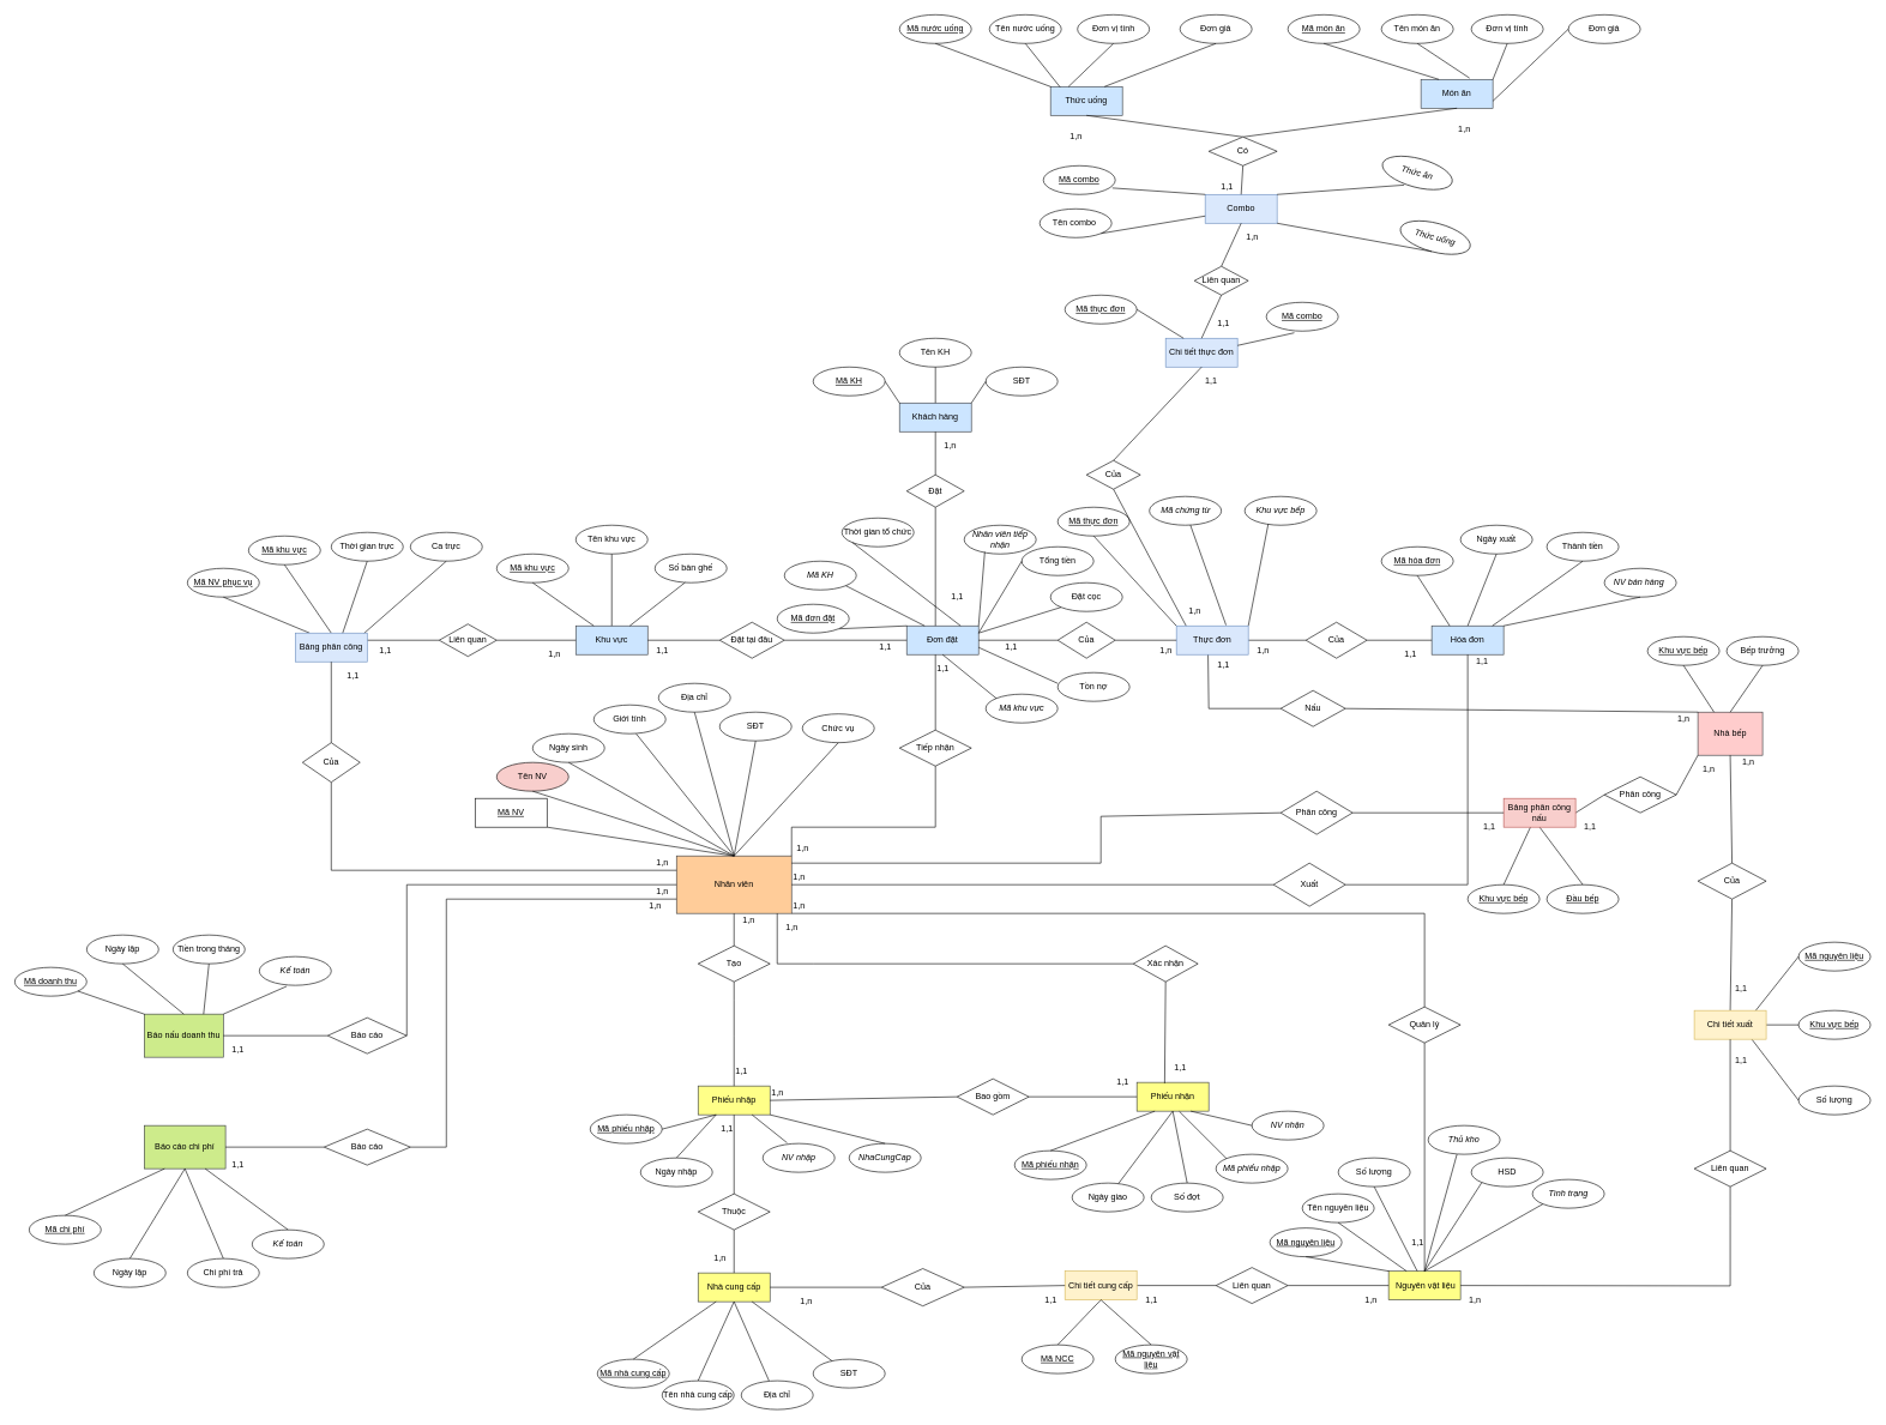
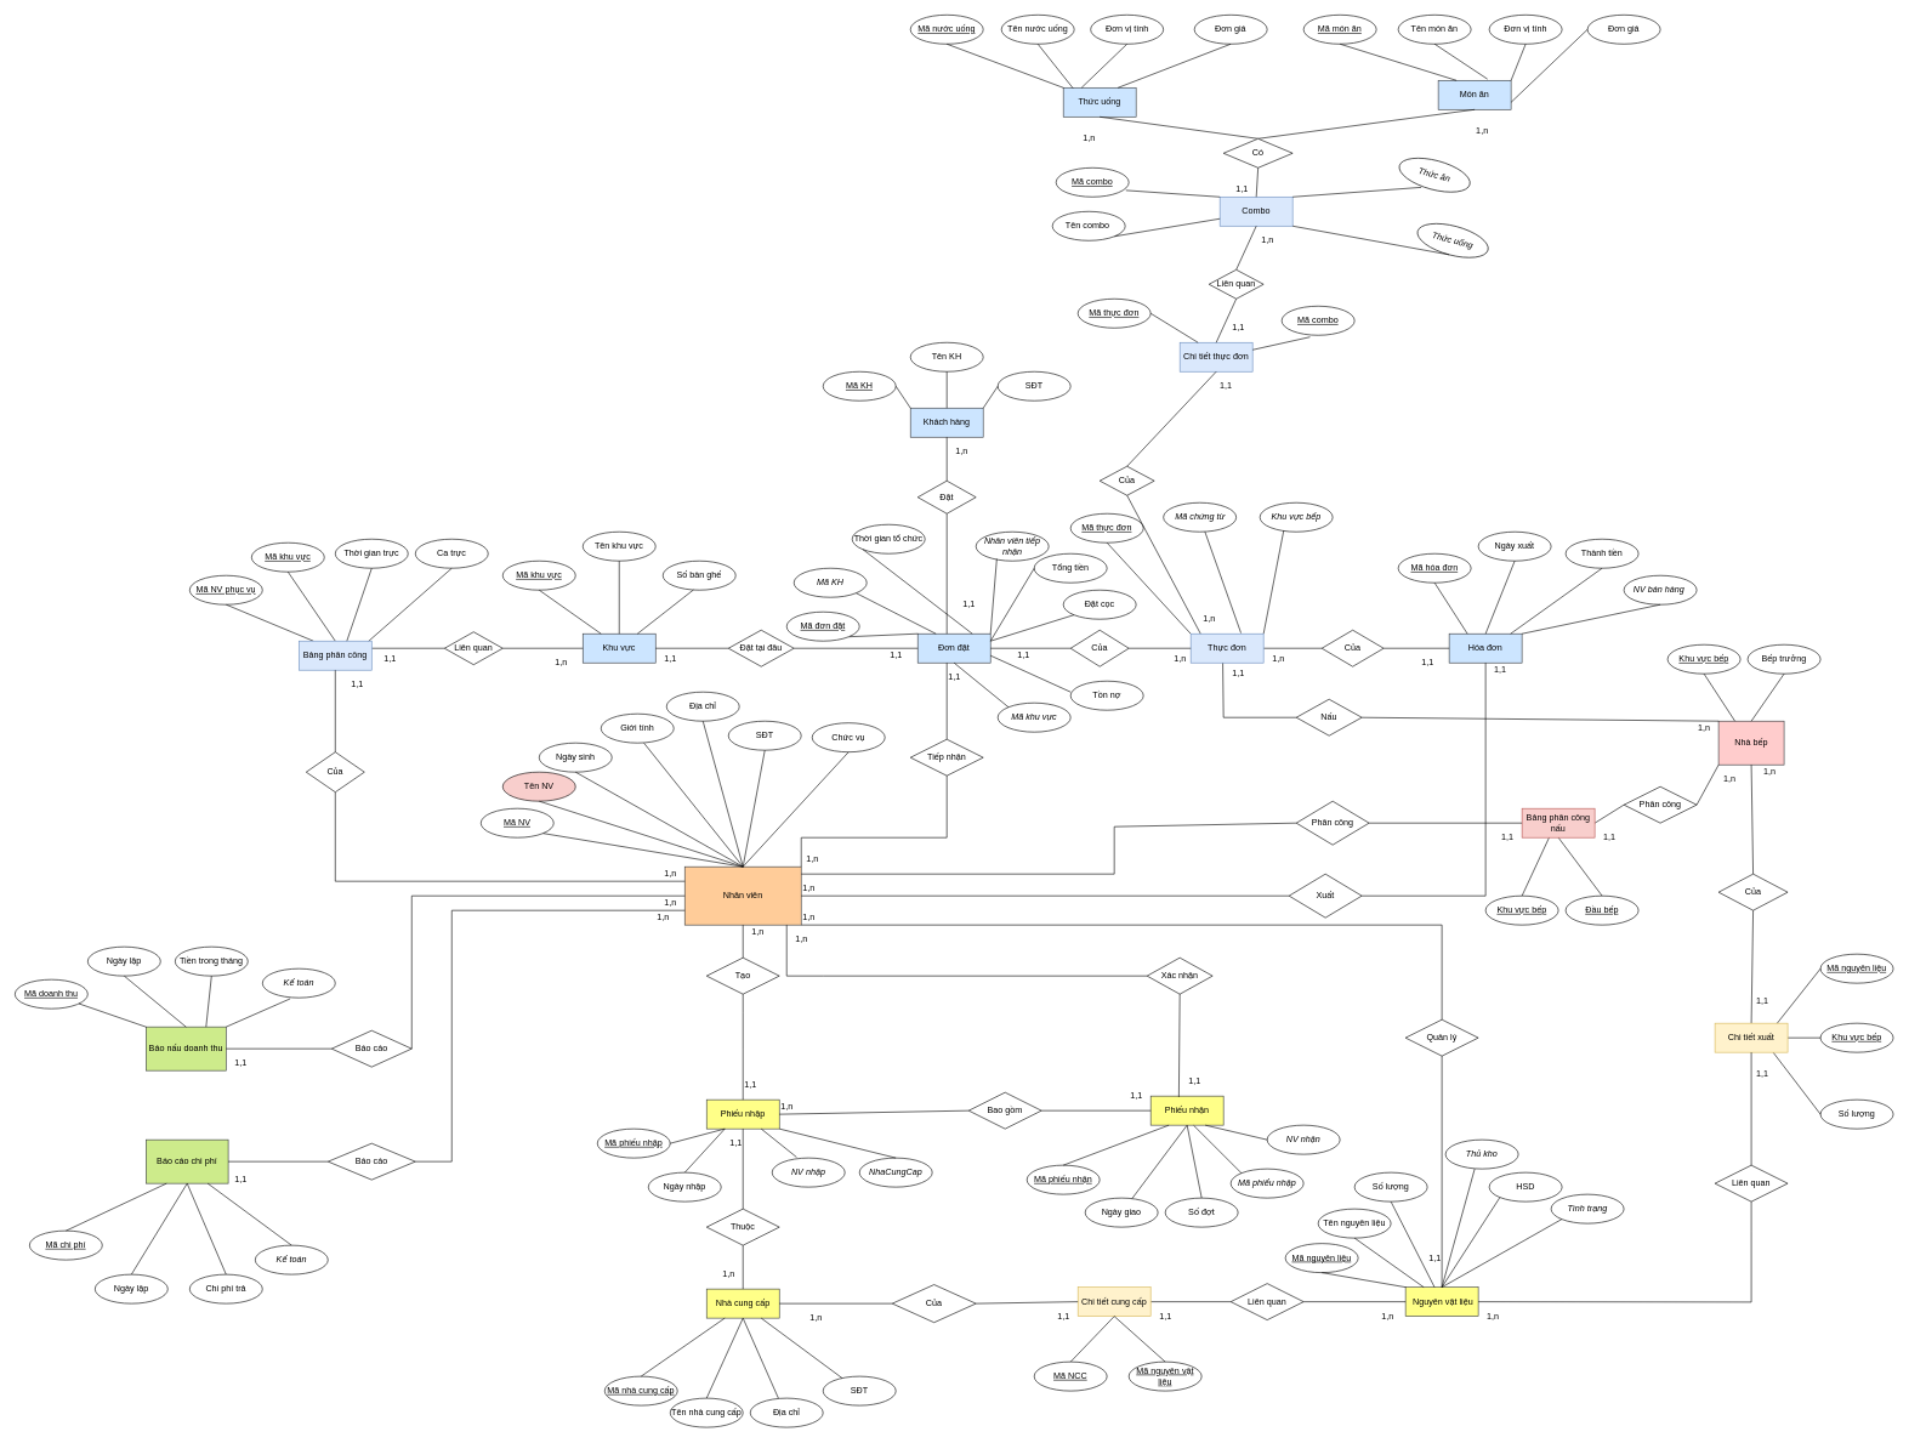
- <mxCell id="111" value="Mã NV" style="whiteSpace=wrap;html=1;align=center;fontStyle=4;rounded=0;" parent="1" vertex="1"><mxGeometry x="660" y="1110" width="100" height="40" as="geometry" /></mxCell>
+ <mxCell id="111" value="Mã NV" style="ellipse;whiteSpace=wrap;html=1;align=center;fontStyle=4;" parent="1" vertex="1"><mxGeometry x="660" y="1110" width="100" height="40" as="geometry" /></mxCell>
